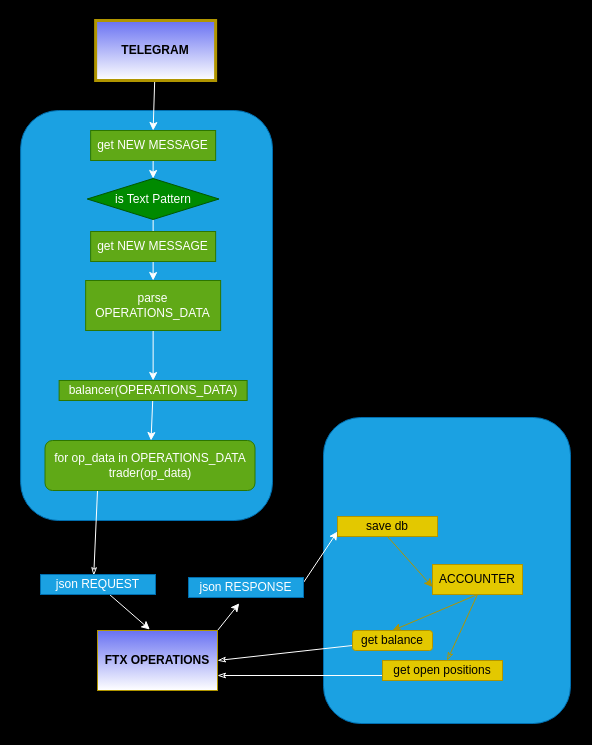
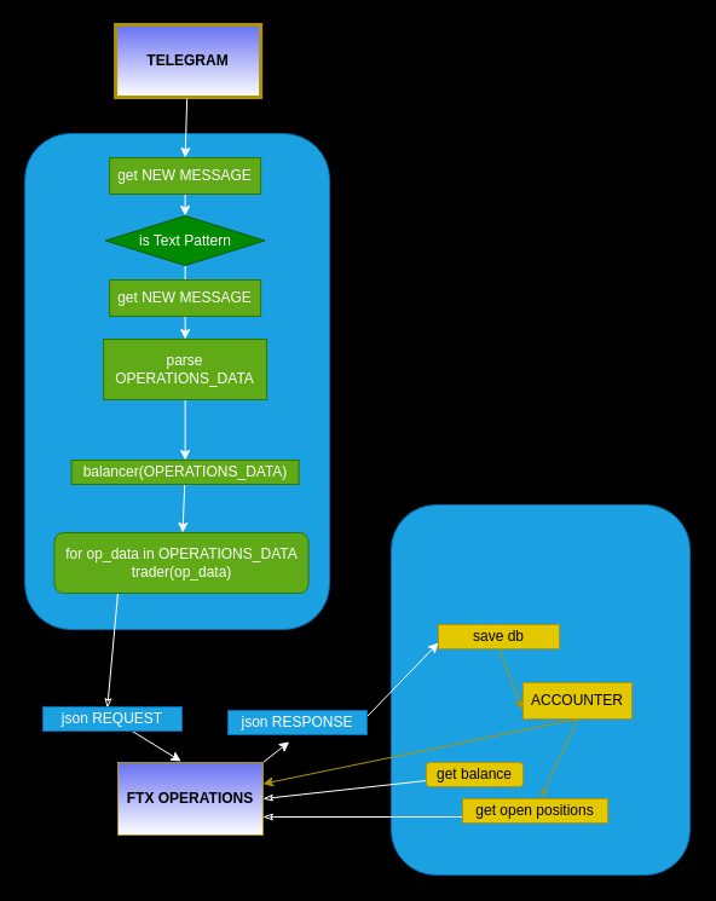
- <mxCell id="26" value="save db" style="rounded=0;whiteSpace=wrap;html=1;fillColor=#e3c800;fontColor=#000000;strokeColor=#B09500;" vertex="1" parent="1"><mxGeometry x="337" y="516" width="100" height="20" as="geometry" /></mxCell>
+ <mxCell id="26" value="save db" style="rounded=0;whiteSpace=wrap;html=1;fillColor=#e3c800;fontColor=#000000;strokeColor=#B09500;" vertex="1" parent="1"><mxGeometry x="362" y="516" width="100" height="20" as="geometry" /></mxCell>
- <mxCell id="19" value="json REQUEST" style="rounded=0;whiteSpace=wrap;html=1;fillColor=#1ba1e2;fontColor=#ffffff;strokeColor=#006EAF;" vertex="1" parent="1"><mxGeometry x="40" y="574" width="115" height="20" as="geometry" /></mxCell>
+ <mxCell id="19" value="json REQUEST" style="rounded=0;whiteSpace=wrap;html=1;fillColor=#1ba1e2;fontColor=#ffffff;strokeColor=#006EAF;" vertex="1" parent="1"><mxGeometry x="35" y="584" width="115" height="20" as="geometry" /></mxCell>
- <mxCell id="21" value="json RESPONSE" style="rounded=0;whiteSpace=wrap;html=1;fillColor=#1ba1e2;fontColor=#ffffff;strokeColor=#006EAF;" vertex="1" parent="1"><mxGeometry x="188" y="577" width="115" height="20" as="geometry" /></mxCell>
+ <mxCell id="21" value="json RESPONSE" style="rounded=0;whiteSpace=wrap;html=1;fillColor=#1ba1e2;fontColor=#ffffff;strokeColor=#006EAF;" vertex="1" parent="1"><mxGeometry x="188" y="587" width="115" height="20" as="geometry" /></mxCell>
- <mxCell id="23" style="edgeStyle=none;html=1;exitX=0.5;exitY=1;exitDx=0;exitDy=0;entryX=0.5;entryY=0;entryDx=0;entryDy=0;fillColor=#e3c800;strokeColor=#B09500;" edge="1" parent="1" source="25" target="28"><mxGeometry relative="1" as="geometry" /></mxCell>
+ <mxCell id="23" style="edgeStyle=none;html=1;exitX=0.5;exitY=1;exitDx=0;exitDy=0;fillColor=#e3c800;strokeColor=#B09500;" edge="1" parent="1" source="25" target="17"><mxGeometry relative="1" as="geometry" /></mxCell>
